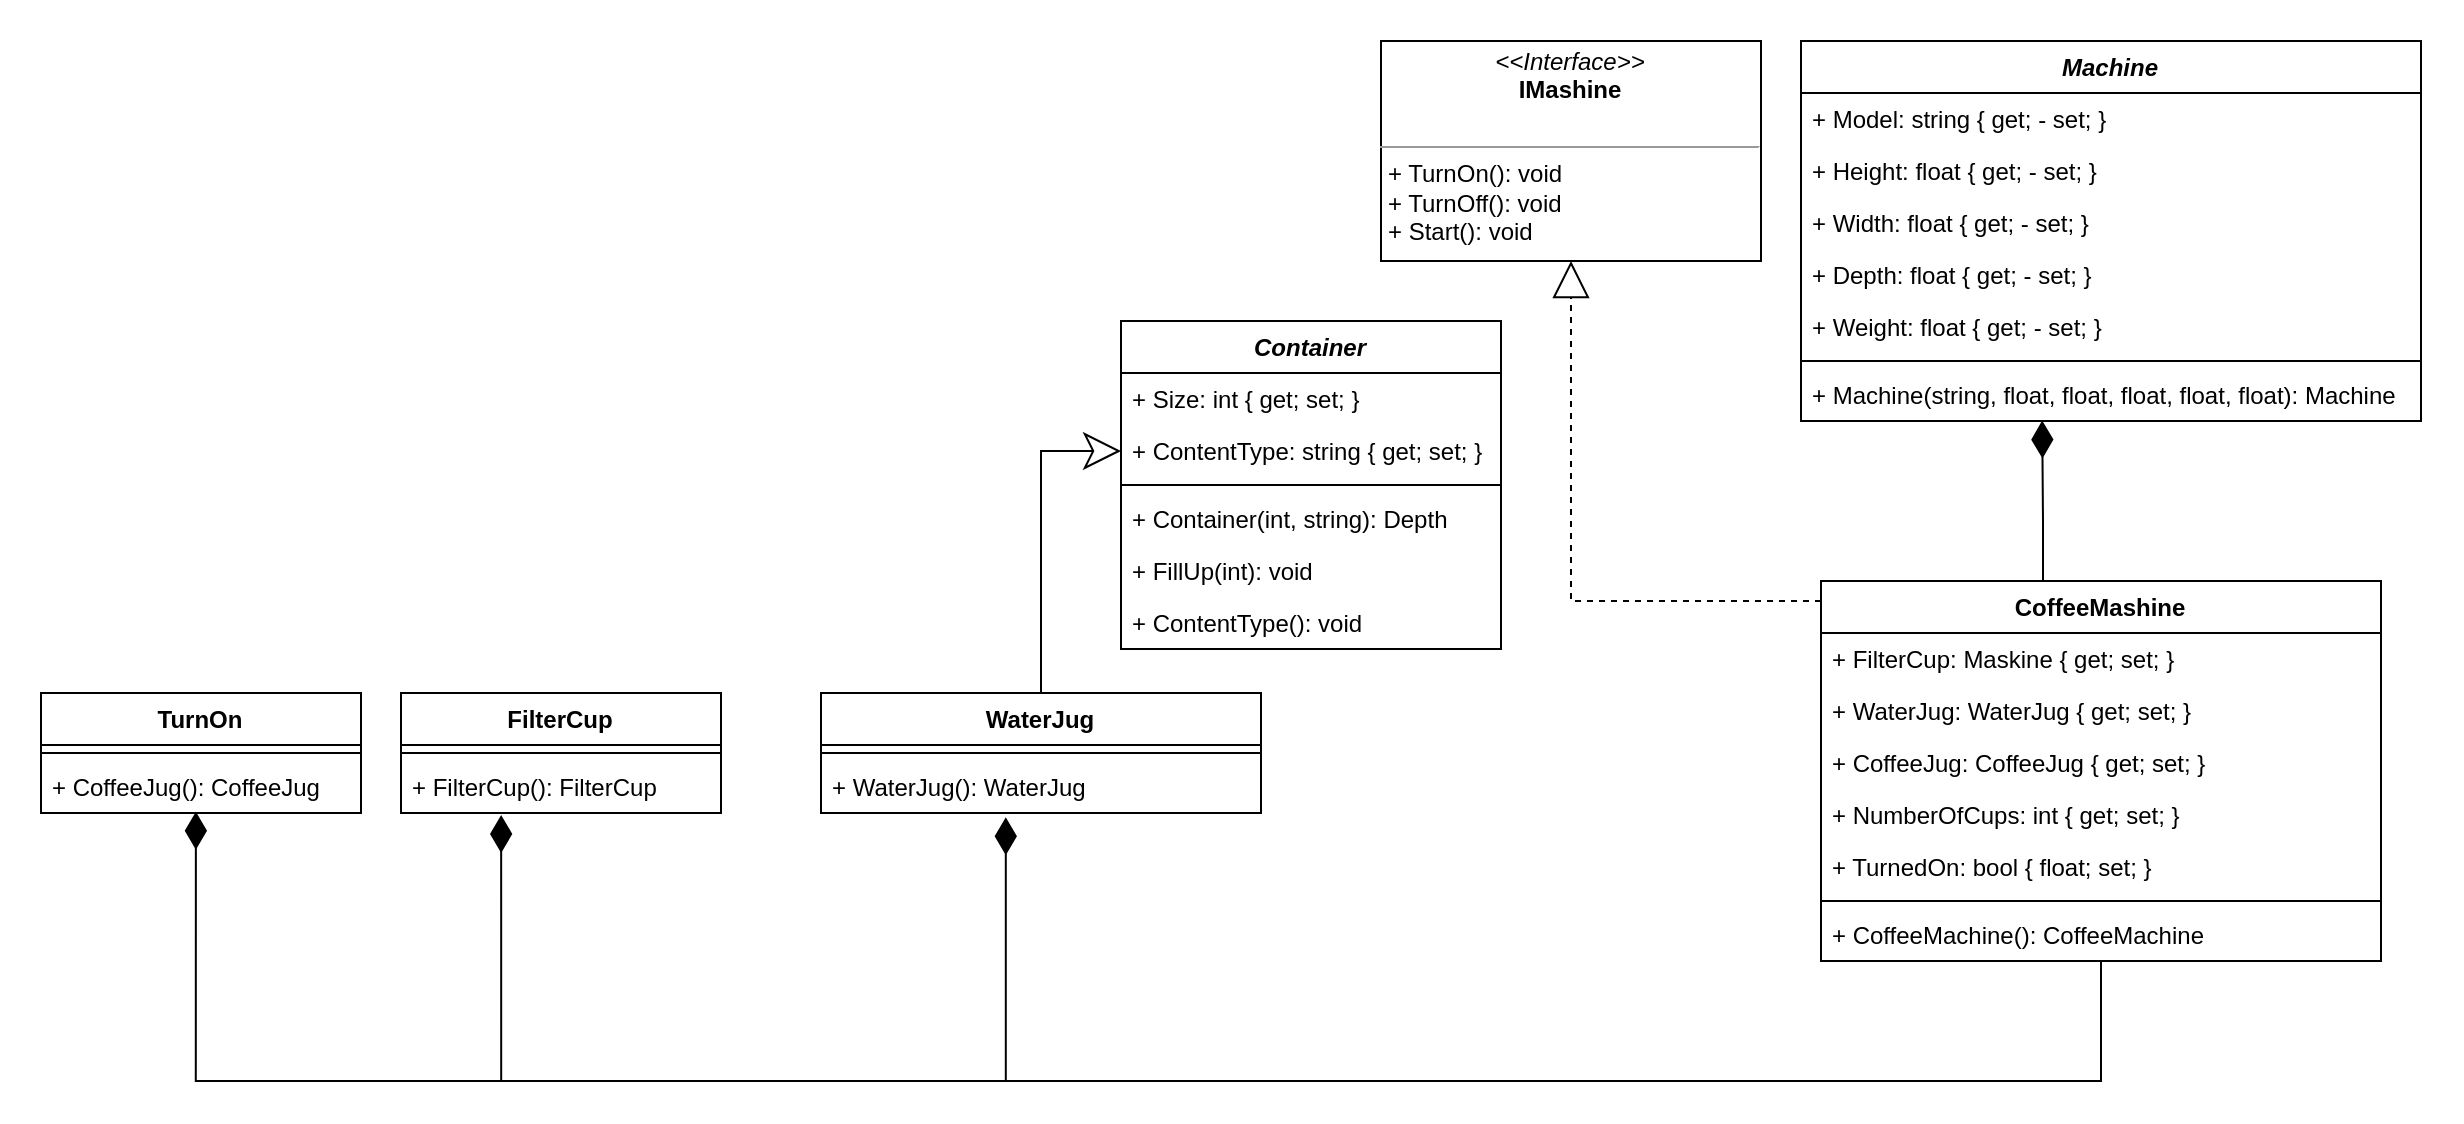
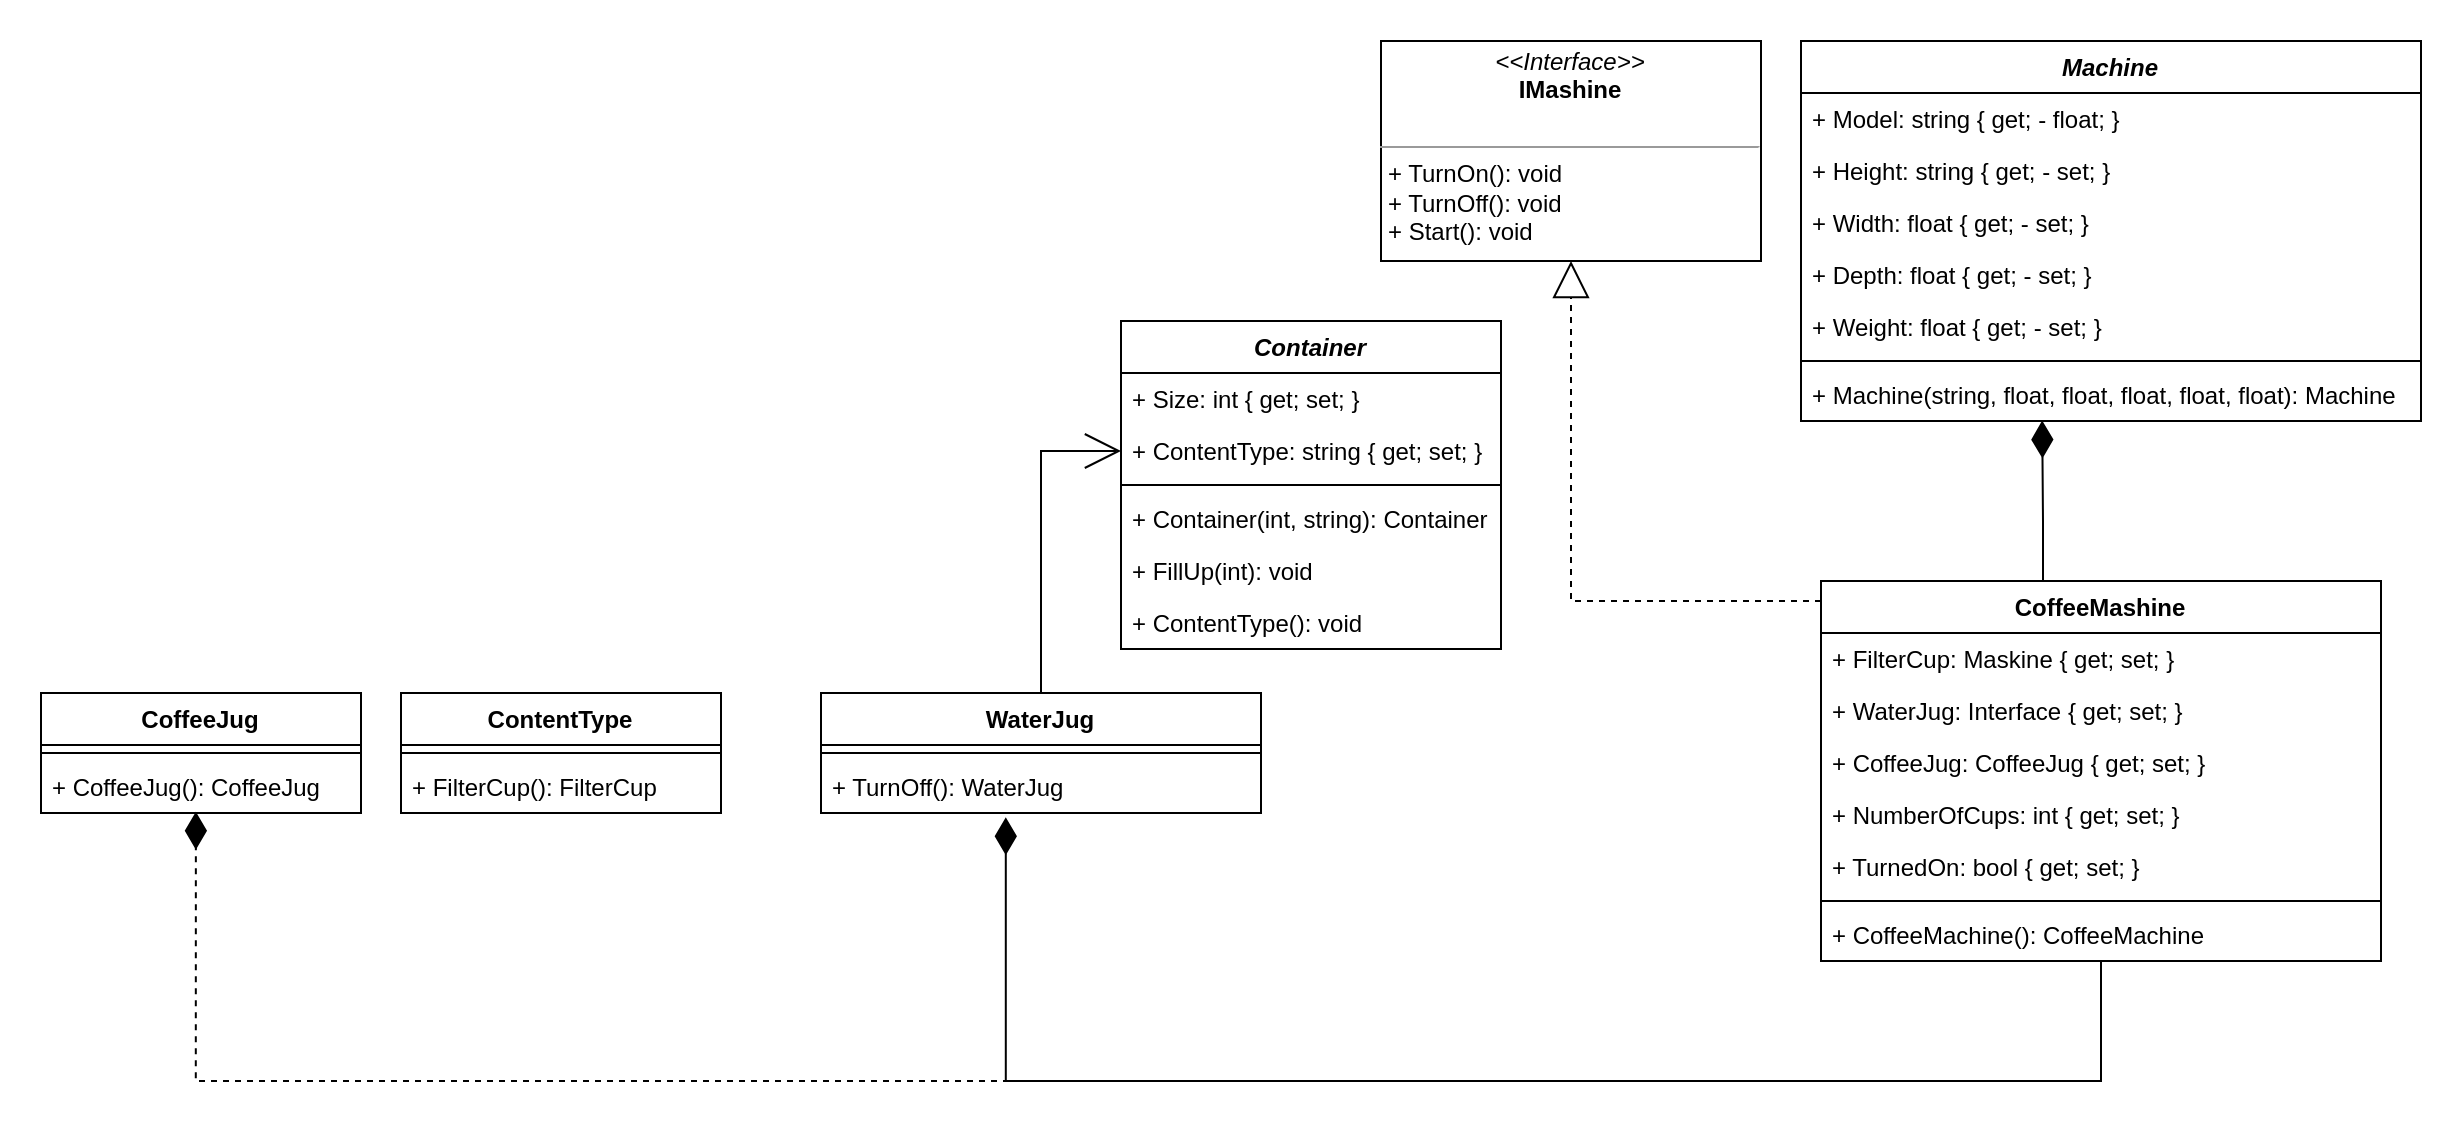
- <mxCell id="3" value="+ Model: string { get; - set; }" style="text;strokeColor=none;fillColor=none;align=left;verticalAlign=top;spacingLeft=4;spacingRight=4;overflow=hidden;rotatable=0;points=[[0,0.5],[1,0.5]];portConstraint=eastwest;" parent="2" vertex="1"><mxGeometry y="26" width="310" height="26" as="geometry" /></mxCell>
+ <mxCell id="3" value="+ Model: string { get; - float; }" style="text;strokeColor=none;fillColor=none;align=left;verticalAlign=top;spacingLeft=4;spacingRight=4;overflow=hidden;rotatable=0;points=[[0,0.5],[1,0.5]];portConstraint=eastwest;" parent="2" vertex="1"><mxGeometry y="26" width="310" height="26" as="geometry" /></mxCell>
- <mxCell id="4" value="+ Height: float { get; - set; }" style="text;strokeColor=none;fillColor=none;align=left;verticalAlign=top;spacingLeft=4;spacingRight=4;overflow=hidden;rotatable=0;points=[[0,0.5],[1,0.5]];portConstraint=eastwest;" parent="2" vertex="1"><mxGeometry y="52" width="310" height="26" as="geometry" /></mxCell>
+ <mxCell id="4" value="+ Height: string { get; - set; }" style="text;strokeColor=none;fillColor=none;align=left;verticalAlign=top;spacingLeft=4;spacingRight=4;overflow=hidden;rotatable=0;points=[[0,0.5],[1,0.5]];portConstraint=eastwest;" parent="2" vertex="1"><mxGeometry y="52" width="310" height="26" as="geometry" /></mxCell>
- <mxCell id="31" style="edgeStyle=orthogonalEdgeStyle;rounded=0;orthogonalLoop=1;jettySize=auto;html=1;endArrow=classic;endFill=0;endSize=16;" parent="1" source="38" target="26" edge="1"><mxGeometry relative="1" as="geometry" /></mxCell>
+ <mxCell id="31" style="edgeStyle=orthogonalEdgeStyle;rounded=0;orthogonalLoop=1;jettySize=auto;html=1;endArrow=open;endFill=0;endSize=16;" parent="1" source="38" target="26" edge="1"><mxGeometry relative="1" as="geometry" /></mxCell>
- <mxCell id="28" value="+ Container(int, string): Depth" style="text;strokeColor=none;fillColor=none;align=left;verticalAlign=top;spacingLeft=4;spacingRight=4;overflow=hidden;rotatable=0;points=[[0,0.5],[1,0.5]];portConstraint=eastwest;" vertex="1" parent="24"><mxGeometry y="86" width="190" height="26" as="geometry" /></mxCell>
+ <mxCell id="28" value="+ Container(int, string): Container" style="text;strokeColor=none;fillColor=none;align=left;verticalAlign=top;spacingLeft=4;spacingRight=4;overflow=hidden;rotatable=0;points=[[0,0.5],[1,0.5]];portConstraint=eastwest;" vertex="1" parent="24"><mxGeometry y="86" width="190" height="26" as="geometry" /></mxCell>
- <mxCell id="17" value="+ WaterJug: WaterJug { get; set; }" style="text;strokeColor=none;fillColor=none;align=left;verticalAlign=top;spacingLeft=4;spacingRight=4;overflow=hidden;rotatable=0;points=[[0,0.5],[1,0.5]];portConstraint=eastwest;" parent="15" vertex="1"><mxGeometry y="52" width="280" height="26" as="geometry" /></mxCell>
+ <mxCell id="17" value="+ WaterJug: Interface { get; set; }" style="text;strokeColor=none;fillColor=none;align=left;verticalAlign=top;spacingLeft=4;spacingRight=4;overflow=hidden;rotatable=0;points=[[0,0.5],[1,0.5]];portConstraint=eastwest;" parent="15" vertex="1"><mxGeometry y="52" width="280" height="26" as="geometry" /></mxCell>
- <mxCell id="35" value="TurnOn" style="swimlane;fontStyle=1;align=center;verticalAlign=top;childLayout=stackLayout;horizontal=1;startSize=26;horizontalStack=0;resizeParent=1;resizeParentMax=0;resizeLast=0;collapsible=1;marginBottom=0;" parent="1" vertex="1"><mxGeometry x="20" y="346" width="160" height="60" as="geometry" /></mxCell>
+ <mxCell id="35" value="CoffeeJug" style="swimlane;fontStyle=1;align=center;verticalAlign=top;childLayout=stackLayout;horizontal=1;startSize=26;horizontalStack=0;resizeParent=1;resizeParentMax=0;resizeLast=0;collapsible=1;marginBottom=0;" parent="1" vertex="1"><mxGeometry x="20" y="346" width="160" height="60" as="geometry" /></mxCell>
- <mxCell id="32" value="FilterCup" style="swimlane;fontStyle=1;align=center;verticalAlign=top;childLayout=stackLayout;horizontal=1;startSize=26;horizontalStack=0;resizeParent=1;resizeParentMax=0;resizeLast=0;collapsible=1;marginBottom=0;" parent="1" vertex="1"><mxGeometry x="200" y="346" width="160" height="60" as="geometry" /></mxCell>
+ <mxCell id="32" value="ContentType" style="swimlane;fontStyle=1;align=center;verticalAlign=top;childLayout=stackLayout;horizontal=1;startSize=26;horizontalStack=0;resizeParent=1;resizeParentMax=0;resizeLast=0;collapsible=1;marginBottom=0;" parent="1" vertex="1"><mxGeometry x="200" y="346" width="160" height="60" as="geometry" /></mxCell>
- <mxCell id="40" value="+ WaterJug(): WaterJug" style="text;strokeColor=none;fillColor=none;align=left;verticalAlign=top;spacingLeft=4;spacingRight=4;overflow=hidden;rotatable=0;points=[[0,0.5],[1,0.5]];portConstraint=eastwest;" parent="38" vertex="1"><mxGeometry y="34" width="220" height="26" as="geometry" /></mxCell>
+ <mxCell id="40" value="+ TurnOff(): WaterJug" style="text;strokeColor=none;fillColor=none;align=left;verticalAlign=top;spacingLeft=4;spacingRight=4;overflow=hidden;rotatable=0;points=[[0,0.5],[1,0.5]];portConstraint=eastwest;" parent="38" vertex="1"><mxGeometry y="34" width="220" height="26" as="geometry" /></mxCell>
- <mxCell id="20" value="+ TurnedOn: bool { float; set; }" style="text;strokeColor=none;fillColor=none;align=left;verticalAlign=top;spacingLeft=4;spacingRight=4;overflow=hidden;rotatable=0;points=[[0,0.5],[1,0.5]];portConstraint=eastwest;" parent="15" vertex="1"><mxGeometry y="130" width="280" height="26" as="geometry" /></mxCell>
+ <mxCell id="20" value="+ TurnedOn: bool { get; set; }" style="text;strokeColor=none;fillColor=none;align=left;verticalAlign=top;spacingLeft=4;spacingRight=4;overflow=hidden;rotatable=0;points=[[0,0.5],[1,0.5]];portConstraint=eastwest;" parent="15" vertex="1"><mxGeometry y="130" width="280" height="26" as="geometry" /></mxCell>
- <mxCell id="11" style="edgeStyle=orthogonalEdgeStyle;rounded=0;orthogonalLoop=1;jettySize=auto;html=1;entryX=0.313;entryY=1.038;entryDx=0;entryDy=0;entryPerimeter=0;endArrow=diamondThin;endFill=1;endSize=16;" parent="1" source="15" target="34" edge="1"><mxGeometry relative="1" as="geometry"><Array as="points"><mxPoint x="1050" y="540" /><mxPoint x="250" y="540" /></Array></mxGeometry></mxCell>
- <mxCell id="13" style="edgeStyle=orthogonalEdgeStyle;rounded=0;orthogonalLoop=1;jettySize=auto;html=1;entryX=0.484;entryY=0.977;entryDx=0;entryDy=0;entryPerimeter=0;endArrow=diamondThin;endFill=1;endSize=16;" parent="1" source="15" target="37" edge="1"><mxGeometry relative="1" as="geometry"><Array as="points"><mxPoint x="1050" y="540" /><mxPoint x="97" y="540" /></Array></mxGeometry></mxCell>
+ <mxCell id="13" style="edgeStyle=orthogonalEdgeStyle;rounded=0;orthogonalLoop=1;jettySize=auto;html=1;entryX=0.484;entryY=0.977;entryDx=0;entryDy=0;entryPerimeter=0;endArrow=diamondThin;endFill=1;endSize=16;dashed=1;" parent="1" source="15" target="37" edge="1"><mxGeometry relative="1" as="geometry"><Array as="points"><mxPoint x="1050" y="540" /><mxPoint x="97" y="540" /></Array></mxGeometry></mxCell>
